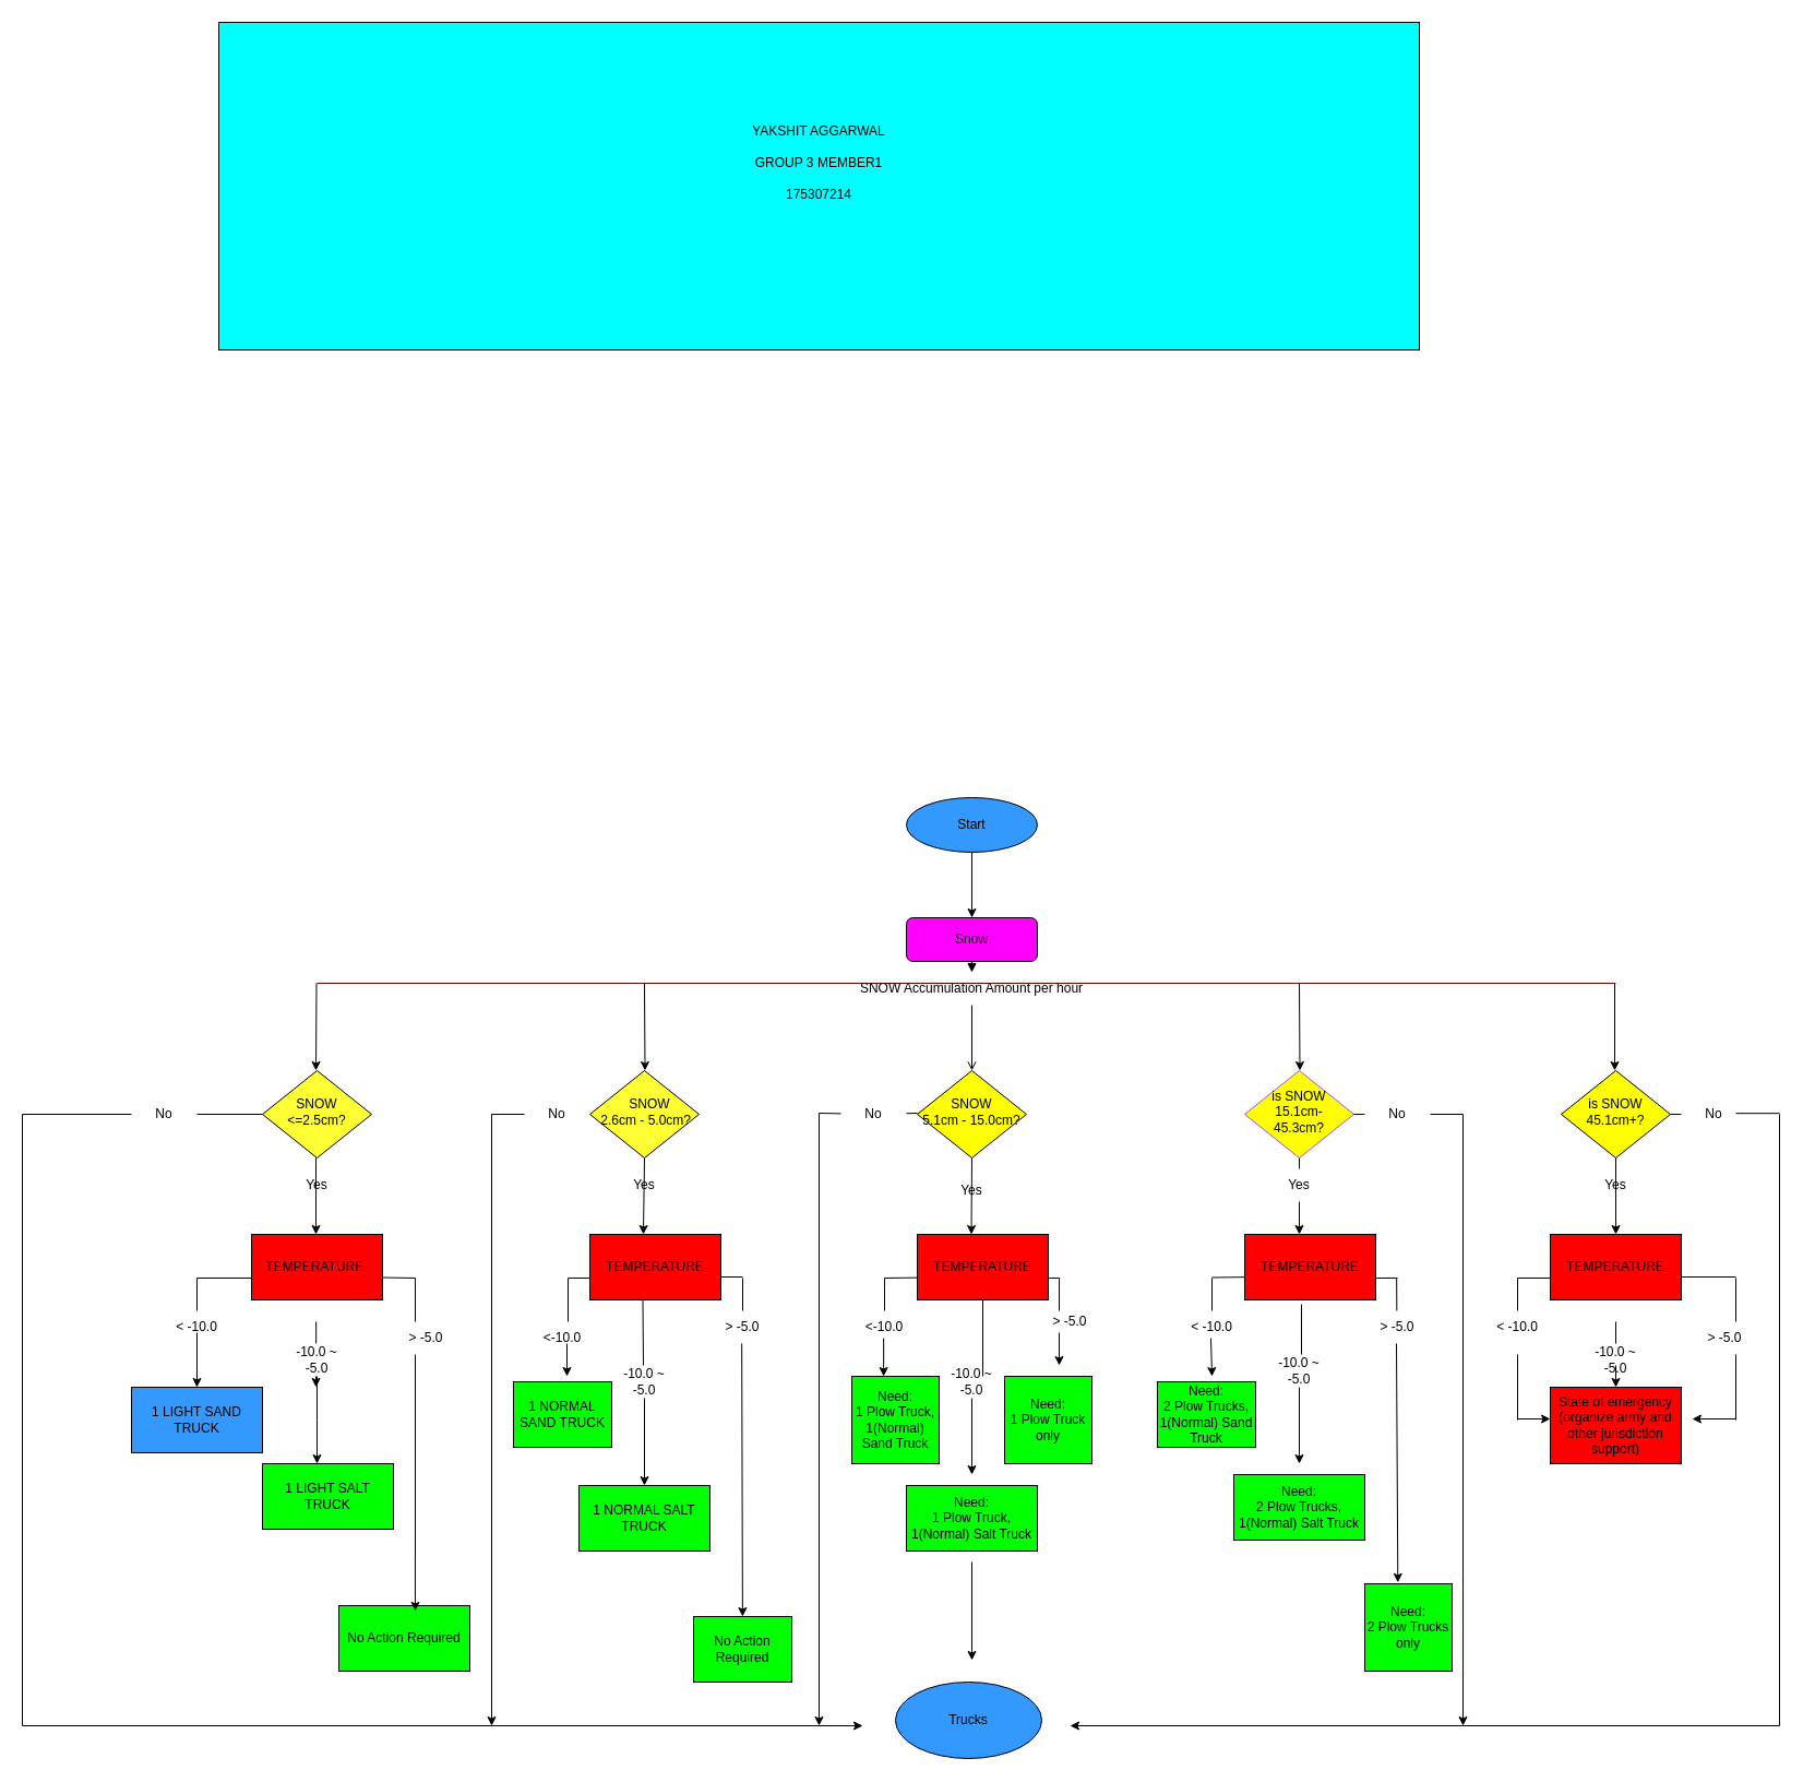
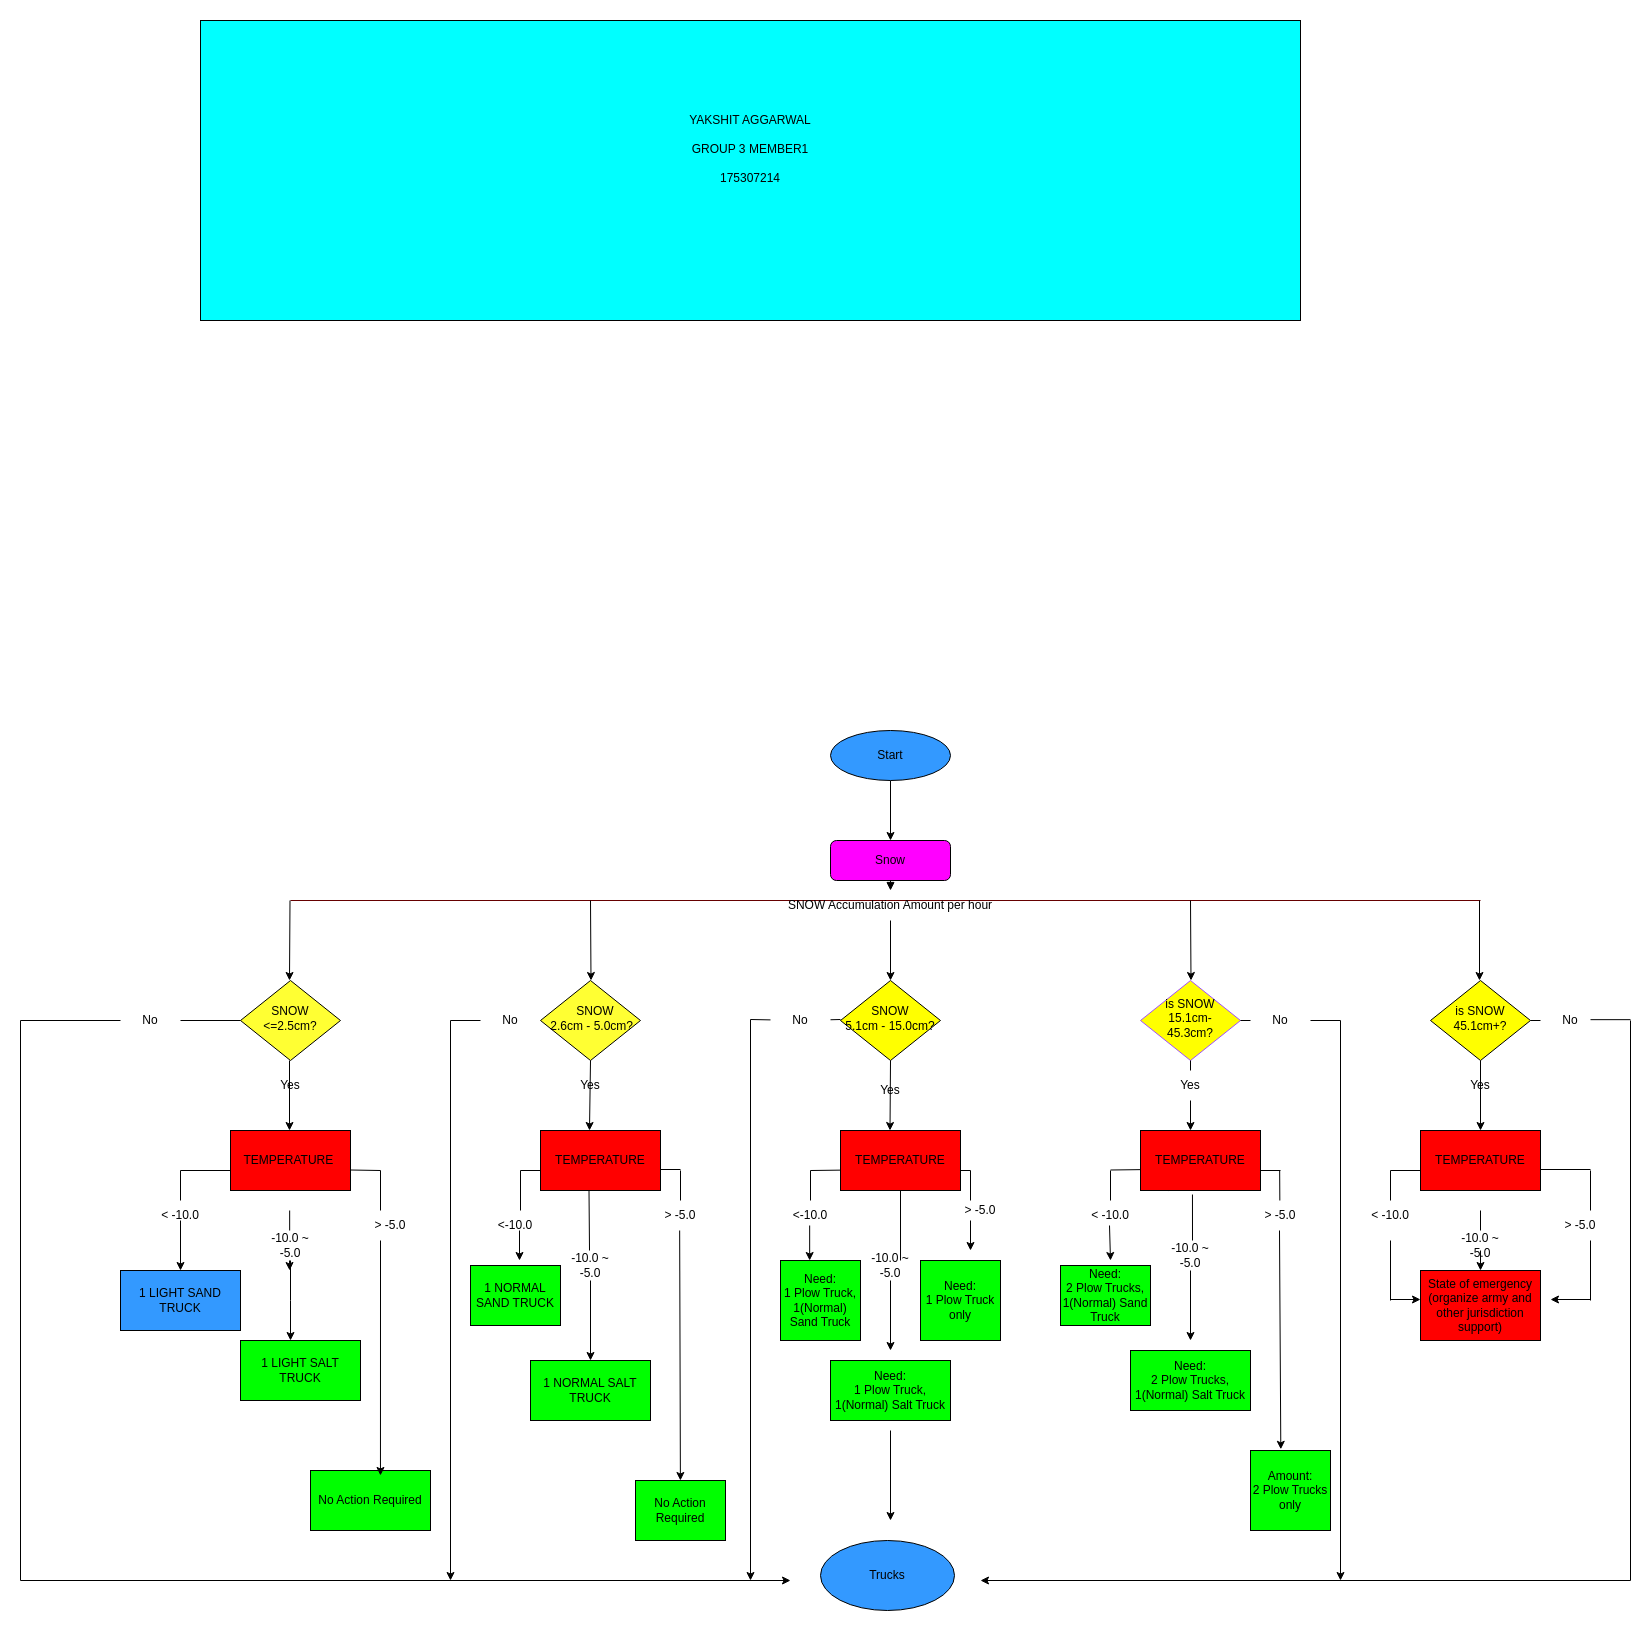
- <mxCell id="10" value="" style="endArrow=open;html=1;rounded=0;exitX=0.5;exitY=1;exitDx=0;exitDy=0;startArrow=none;" parent="1" source="99" target="6" edge="1"><mxGeometry width="50" height="50" relative="1" as="geometry"><mxPoint x="890" y="910" as="sourcePoint" /><mxPoint x="980" y="880" as="targetPoint" /></mxGeometry></mxCell>
+ <mxCell id="10" value="" style="endArrow=classic;html=1;rounded=0;exitX=0.5;exitY=1;exitDx=0;exitDy=0;startArrow=none;" parent="1" source="99" target="6" edge="1"><mxGeometry width="50" height="50" relative="1" as="geometry"><mxPoint x="890" y="910" as="sourcePoint" /><mxPoint x="980" y="880" as="targetPoint" /></mxGeometry></mxCell>
- <mxCell id="49" value="Need:&lt;br&gt;2 Plow Trucks only" style="rounded=0;whiteSpace=wrap;html=1;fillColor=#00FF00;" parent="1" vertex="1"><mxGeometry x="1250" y="1450" width="80" height="80" as="geometry" /></mxCell>
+ <mxCell id="49" value="Amount:&lt;br&gt;2 Plow Trucks only" style="rounded=0;whiteSpace=wrap;html=1;fillColor=#00FF00;" parent="1" vertex="1"><mxGeometry x="1250" y="1450" width="80" height="80" as="geometry" /></mxCell>
